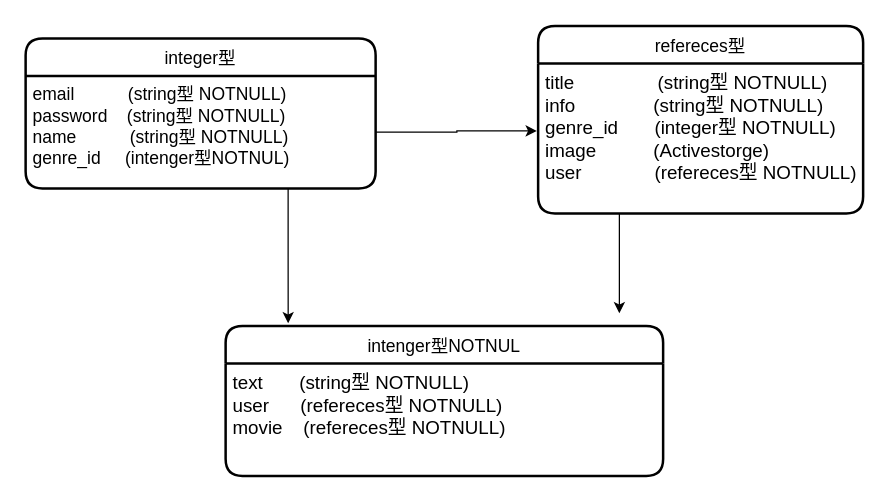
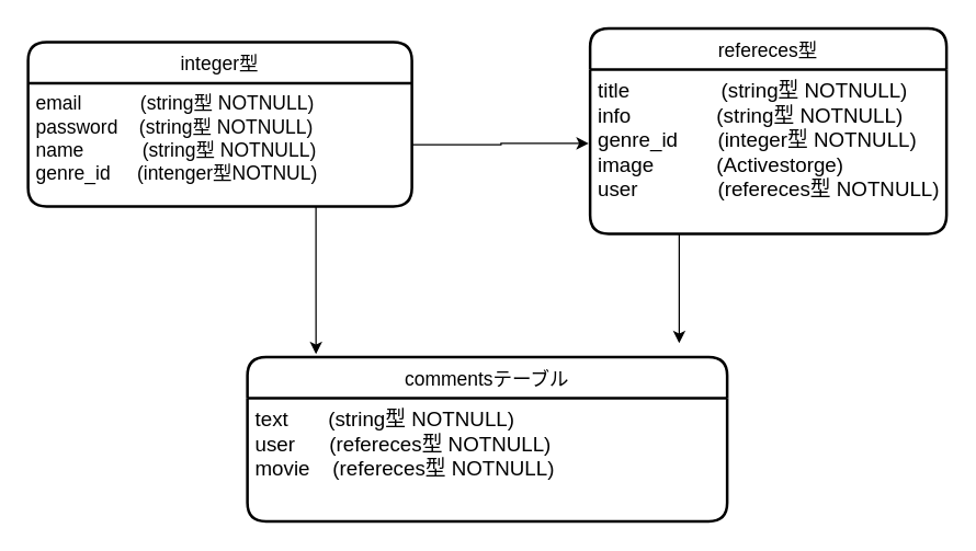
- <mxCell id="6" value="intenger型NOTNUL" style="swimlane;childLayout=stackLayout;horizontal=1;startSize=30;horizontalStack=0;rounded=1;fontSize=14;fontStyle=0;strokeWidth=2;resizeParent=0;resizeLast=1;shadow=0;dashed=0;align=center;" vertex="1" parent="1"><mxGeometry x="180" y="260" width="350" height="120" as="geometry" /></mxCell>
+ <mxCell id="6" value="commentsテーブル" style="swimlane;childLayout=stackLayout;horizontal=1;startSize=30;horizontalStack=0;rounded=1;fontSize=14;fontStyle=0;strokeWidth=2;resizeParent=0;resizeLast=1;shadow=0;dashed=0;align=center;" vertex="1" parent="1"><mxGeometry x="180" y="260" width="350" height="120" as="geometry" /></mxCell>
